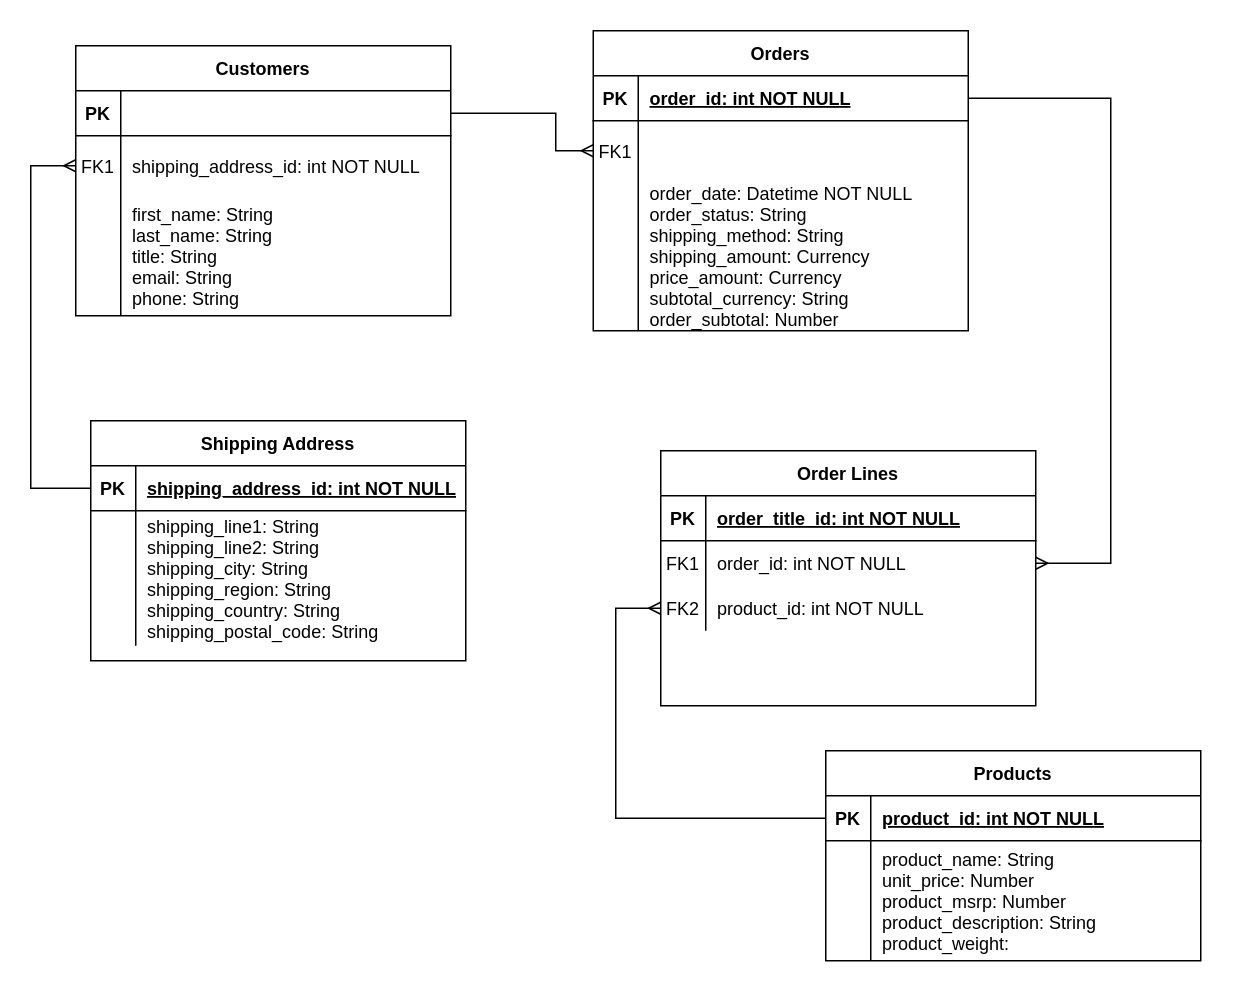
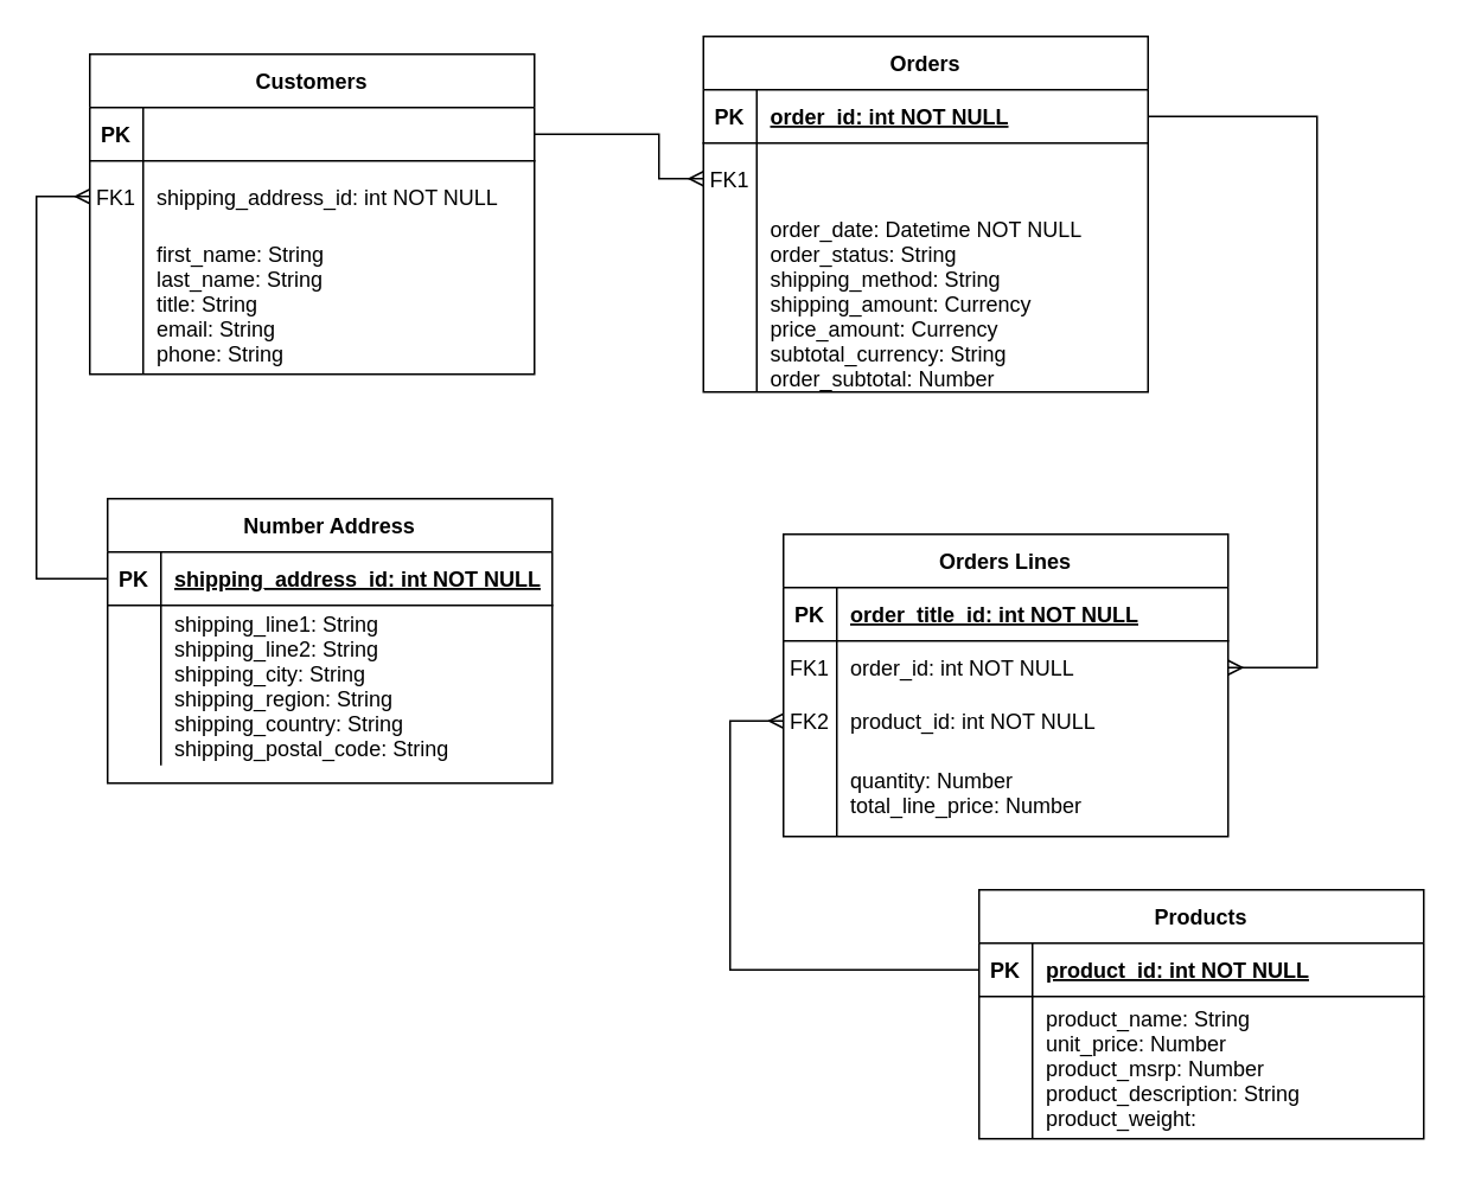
- <mxCell id="34" value="Shipping Address" style="shape=table;startSize=30;container=1;collapsible=1;childLayout=tableLayout;fixedRows=1;rowLines=0;fontStyle=1;align=center;resizeLast=1;" parent="1" vertex="1"><mxGeometry x="60" y="280" width="250" height="160" as="geometry"><mxRectangle x="90" y="300" width="70" height="30" as="alternateBounds" /></mxGeometry></mxCell>
+ <mxCell id="34" value="Number Address" style="shape=table;startSize=30;container=1;collapsible=1;childLayout=tableLayout;fixedRows=1;rowLines=0;fontStyle=1;align=center;resizeLast=1;" parent="1" vertex="1"><mxGeometry x="60" y="280" width="250" height="160" as="geometry"><mxRectangle x="90" y="300" width="70" height="30" as="alternateBounds" /></mxGeometry></mxCell>
- <mxCell id="20" value="Order Lines" style="shape=table;startSize=30;container=1;collapsible=1;childLayout=tableLayout;fixedRows=1;rowLines=0;fontStyle=1;align=center;resizeLast=1;" parent="1" vertex="1"><mxGeometry x="440" y="300" width="250" height="170" as="geometry"><mxRectangle x="440" y="90" width="70" height="30" as="alternateBounds" /></mxGeometry></mxCell>
+ <mxCell id="20" value="Orders Lines" style="shape=table;startSize=30;container=1;collapsible=1;childLayout=tableLayout;fixedRows=1;rowLines=0;fontStyle=1;align=center;resizeLast=1;" parent="1" vertex="1"><mxGeometry x="440" y="300" width="250" height="170" as="geometry"><mxRectangle x="440" y="90" width="70" height="30" as="alternateBounds" /></mxGeometry></mxCell>
+ <mxCell id="32" value="quantity: Number&#10;total_line_price: Number" style="shape=partialRectangle;overflow=hidden;connectable=0;fillColor=none;top=0;left=0;bottom=0;right=0;align=left;spacingLeft=6;" parent="30" vertex="1"><mxGeometry x="30" width="220" height="50" as="geometry" /></mxCell>
